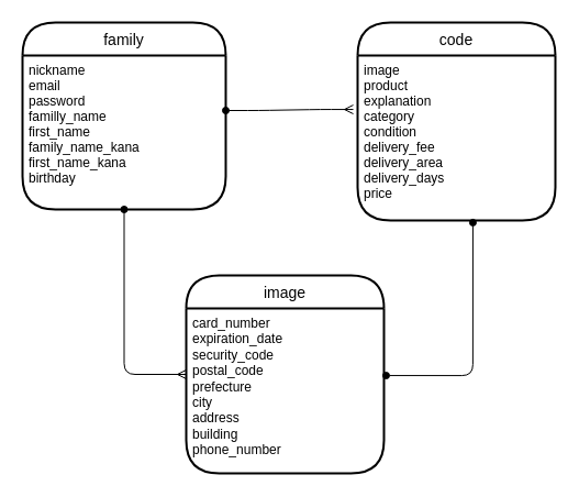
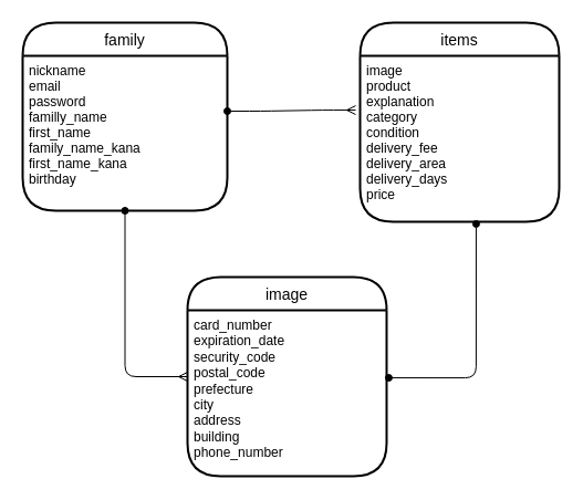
- <mxCell id="7" value="code" style="swimlane;childLayout=stackLayout;horizontal=1;startSize=30;horizontalStack=0;rounded=1;fontSize=14;fontStyle=0;strokeWidth=2;resizeParent=0;resizeLast=1;shadow=0;dashed=0;align=center;arcSize=38;" vertex="1" parent="1"><mxGeometry x="325" y="20" width="180" height="180" as="geometry" /></mxCell>
+ <mxCell id="7" value="items" style="swimlane;childLayout=stackLayout;horizontal=1;startSize=30;horizontalStack=0;rounded=1;fontSize=14;fontStyle=0;strokeWidth=2;resizeParent=0;resizeLast=1;shadow=0;dashed=0;align=center;arcSize=38;" vertex="1" parent="1"><mxGeometry x="325" y="20" width="180" height="180" as="geometry" /></mxCell>
